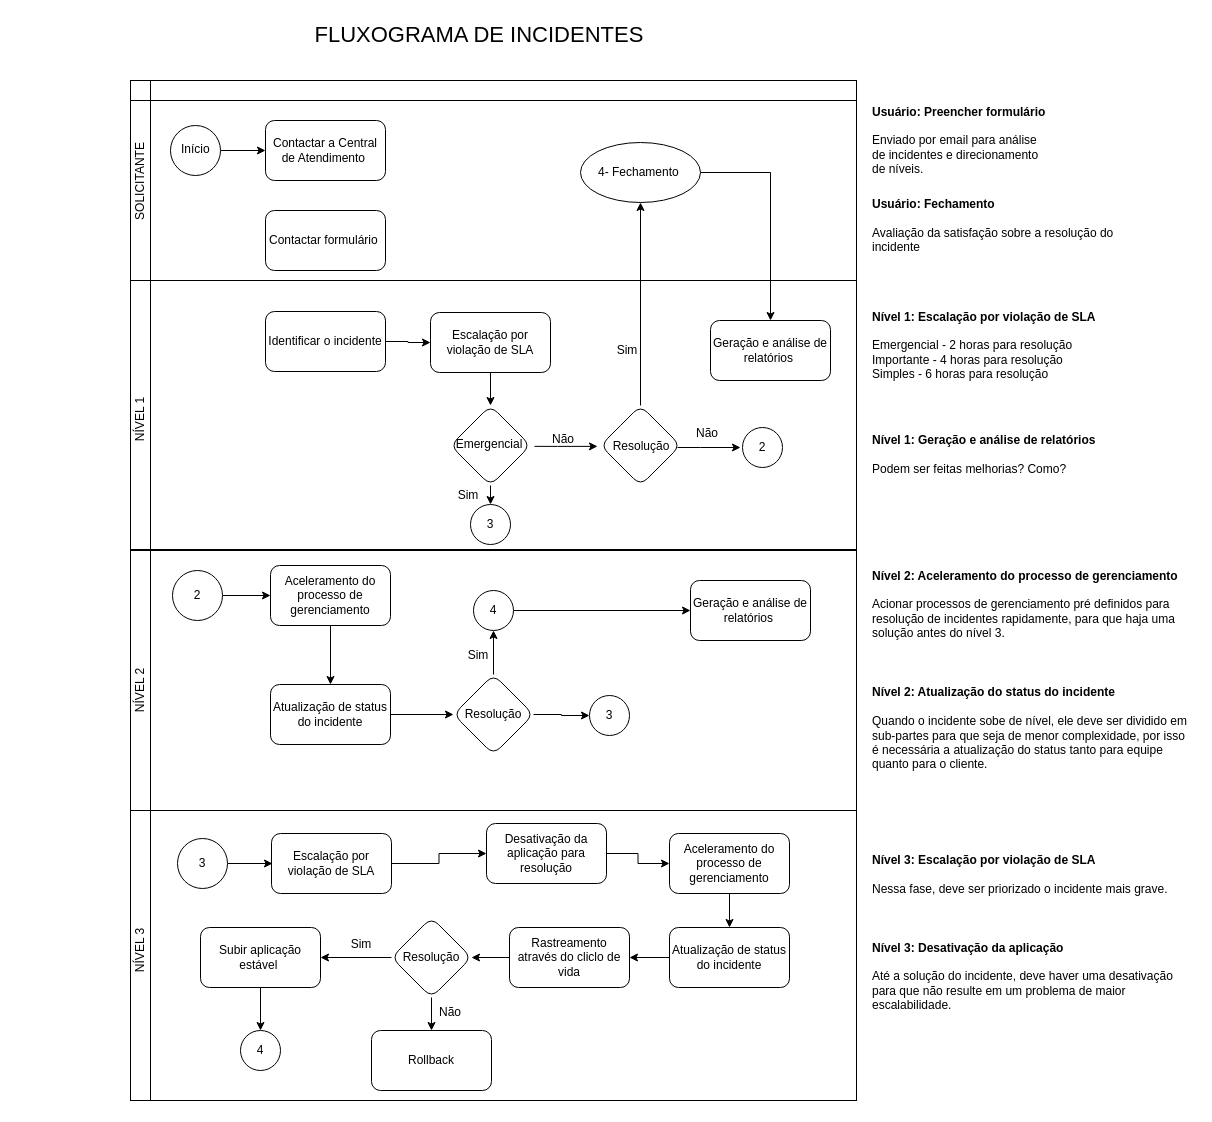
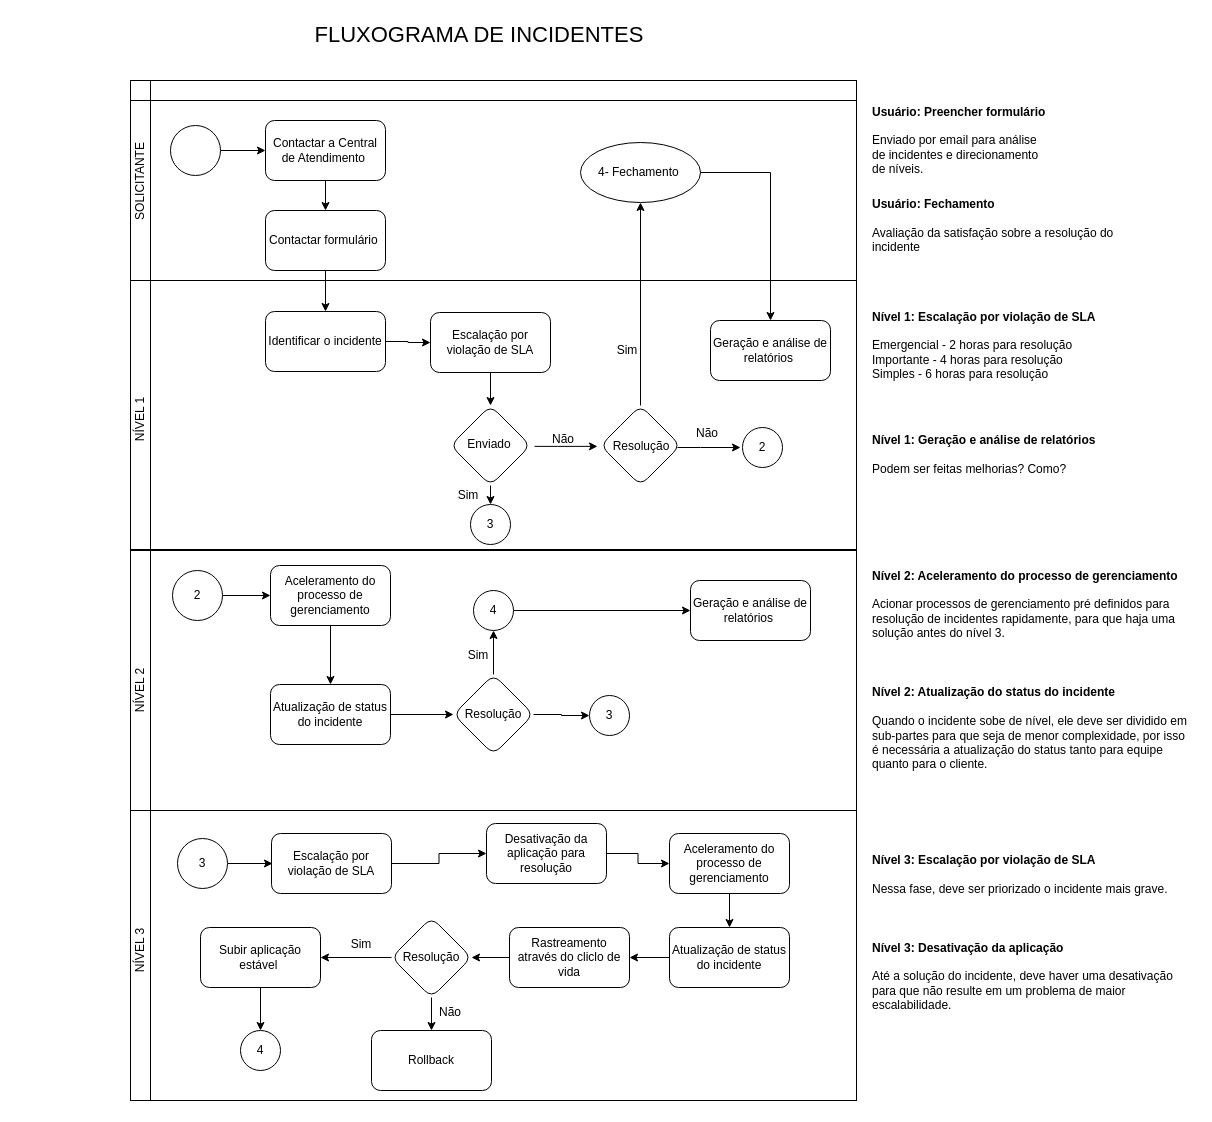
- <mxCell id="11" value="Início&amp;nbsp;" style="text;html=1;strokeColor=none;fillColor=none;align=center;verticalAlign=middle;whiteSpace=wrap;rounded=0;" parent="1" vertex="1"><mxGeometry x="177" y="139" width="40" height="20" as="geometry" /></mxCell>
+ <mxCell id="9" value="" style="edgeStyle=orthogonalEdgeStyle;rounded=0;orthogonalLoop=1;jettySize=auto;html=1;" parent="1" source="10" target="12" edge="1"><mxGeometry relative="1" as="geometry" /></mxCell>
+ <mxCell id="18" style="edgeStyle=orthogonalEdgeStyle;rounded=0;orthogonalLoop=1;jettySize=auto;html=1;exitX=0.5;exitY=1;exitDx=0;exitDy=0;fontSize=12;" parent="1" source="12" target="15" edge="1"><mxGeometry relative="1" as="geometry" /></mxCell>
- <mxCell id="21" value="Emergencial" style="text;html=1;strokeColor=none;fillColor=none;align=center;verticalAlign=middle;whiteSpace=wrap;rounded=0;" parent="1" vertex="1"><mxGeometry x="459" y="429" width="60" height="30" as="geometry" /></mxCell>
+ <mxCell id="21" value="Enviado" style="text;html=1;strokeColor=none;fillColor=none;align=center;verticalAlign=middle;whiteSpace=wrap;rounded=0;" parent="1" vertex="1"><mxGeometry x="459" y="429" width="60" height="30" as="geometry" /></mxCell>
